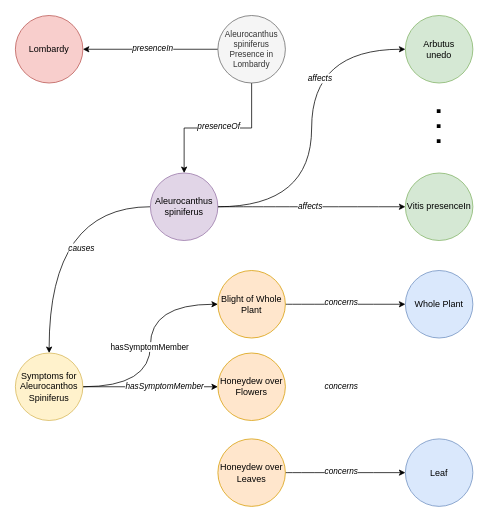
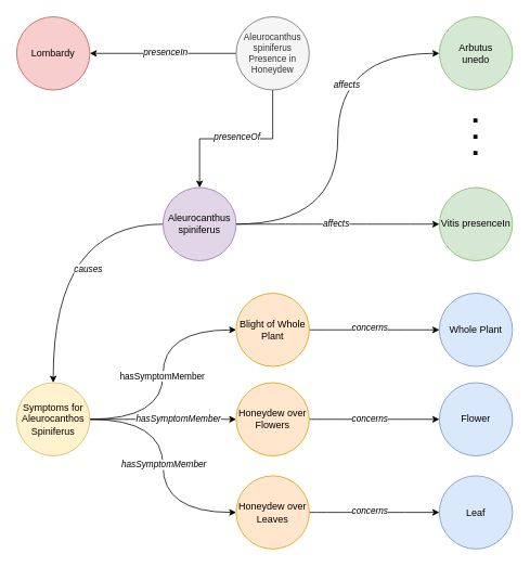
- <mxCell id="28" value="&lt;div style=&quot;font-size: 11px;&quot;&gt;Aleurocanthus&lt;/div&gt;&lt;div style=&quot;font-size: 11px;&quot;&gt;spiniferus&lt;/div&gt;&lt;div style=&quot;font-size: 11px;&quot;&gt;Presence in&lt;/div&gt;&lt;div style=&quot;font-size: 11px;&quot;&gt;Lombardy&lt;br style=&quot;font-size: 11px;&quot;&gt;&lt;/div&gt;" style="rounded=1;whiteSpace=wrap;html=1;fillColor=#f5f5f5;fontColor=#333333;strokeColor=#666666;shape=ellipse;perimeter=ellipsePerimeter;fontSize=11;" parent="1" vertex="1"><mxGeometry x="290" y="20" width="90" height="90" as="geometry" /></mxCell>
+ <mxCell id="28" value="&lt;div style=&quot;font-size: 11px;&quot;&gt;Aleurocanthus&lt;/div&gt;&lt;div style=&quot;font-size: 11px;&quot;&gt;spiniferus&lt;/div&gt;&lt;div style=&quot;font-size: 11px;&quot;&gt;Presence in&lt;/div&gt;&lt;div style=&quot;font-size: 11px;&quot;&gt;Honeydew&lt;br style=&quot;font-size: 11px;&quot;&gt;&lt;/div&gt;" style="rounded=1;whiteSpace=wrap;html=1;fillColor=#f5f5f5;fontColor=#333333;strokeColor=#666666;shape=ellipse;perimeter=ellipsePerimeter;fontSize=11;" parent="1" vertex="1"><mxGeometry x="290" y="20" width="90" height="90" as="geometry" /></mxCell>
+ <mxCell id="22" style="edgeStyle=orthogonalEdgeStyle;rounded=0;orthogonalLoop=1;jettySize=auto;html=1;exitX=1;exitY=0.5;exitDx=0;exitDy=0;curved=1;entryX=0;entryY=0.5;entryDx=0;entryDy=0;" parent="1" source="23" target="34" edge="1"><mxGeometry relative="1" as="geometry"><mxPoint x="490" y="510" as="targetPoint" /></mxGeometry></mxCell>
+ <mxCell id="34" value="Flower" style="rounded=1;whiteSpace=wrap;html=1;fillColor=#dae8fc;strokeColor=#6c8ebf;shape=ellipse;perimeter=ellipsePerimeter;" parent="1" vertex="1"><mxGeometry x="540" y="470" width="90" height="90" as="geometry" /></mxCell>
+ <mxCell id="12" style="edgeStyle=orthogonalEdgeStyle;rounded=0;orthogonalLoop=1;jettySize=auto;html=1;exitX=1;exitY=0.5;exitDx=0;exitDy=0;entryX=0;entryY=0.5;entryDx=0;entryDy=0;curved=1;" parent="1" source="14" target="21" edge="1"><mxGeometry relative="1" as="geometry" /></mxCell>
+ <mxCell id="13" value="&lt;i&gt;hasSymptomMember&lt;/i&gt;" style="edgeLabel;html=1;align=center;verticalAlign=middle;resizable=0;points=[];" parent="12" vertex="1" connectable="0"><mxGeometry x="-0.044" y="3" relative="1" as="geometry"><mxPoint x="-3" y="4" as="offset" /></mxGeometry></mxCell>
